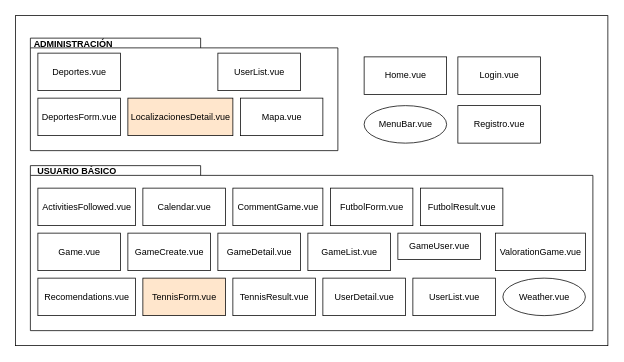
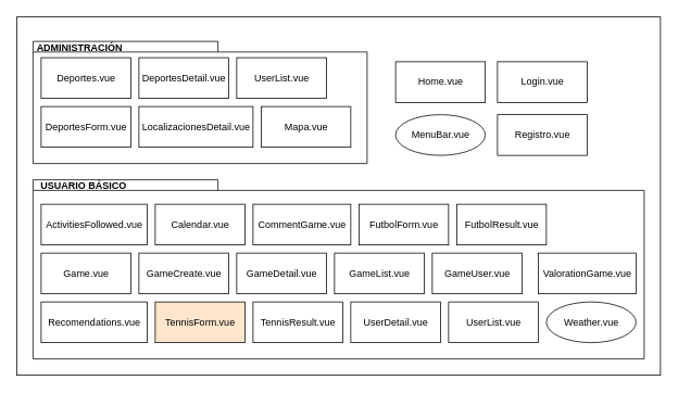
+ <mxCell id="5" value="DeportesDetail.vue" style="html=1;" vertex="1" parent="1"><mxGeometry x="170" y="70" width="110" height="50" as="geometry" /></mxCell>
- <mxCell id="7" value="LocalizacionesDetail.vue" style="html=1;fillColor=#ffe6cc;" vertex="1" parent="1"><mxGeometry x="170" y="130" width="140" height="50" as="geometry" /></mxCell>
+ <mxCell id="7" value="LocalizacionesDetail.vue" style="html=1;" vertex="1" parent="1"><mxGeometry x="170" y="130" width="140" height="50" as="geometry" /></mxCell>
- <mxCell id="21" value="GameUser.vue&lt;br&gt;" style="html=1;" vertex="1" parent="1"><mxGeometry x="530" y="310" width="110" height="35" as="geometry" /></mxCell>
+ <mxCell id="21" value="GameUser.vue&lt;br&gt;" style="html=1;" vertex="1" parent="1"><mxGeometry x="530" y="310" width="110" height="50" as="geometry" /></mxCell>
